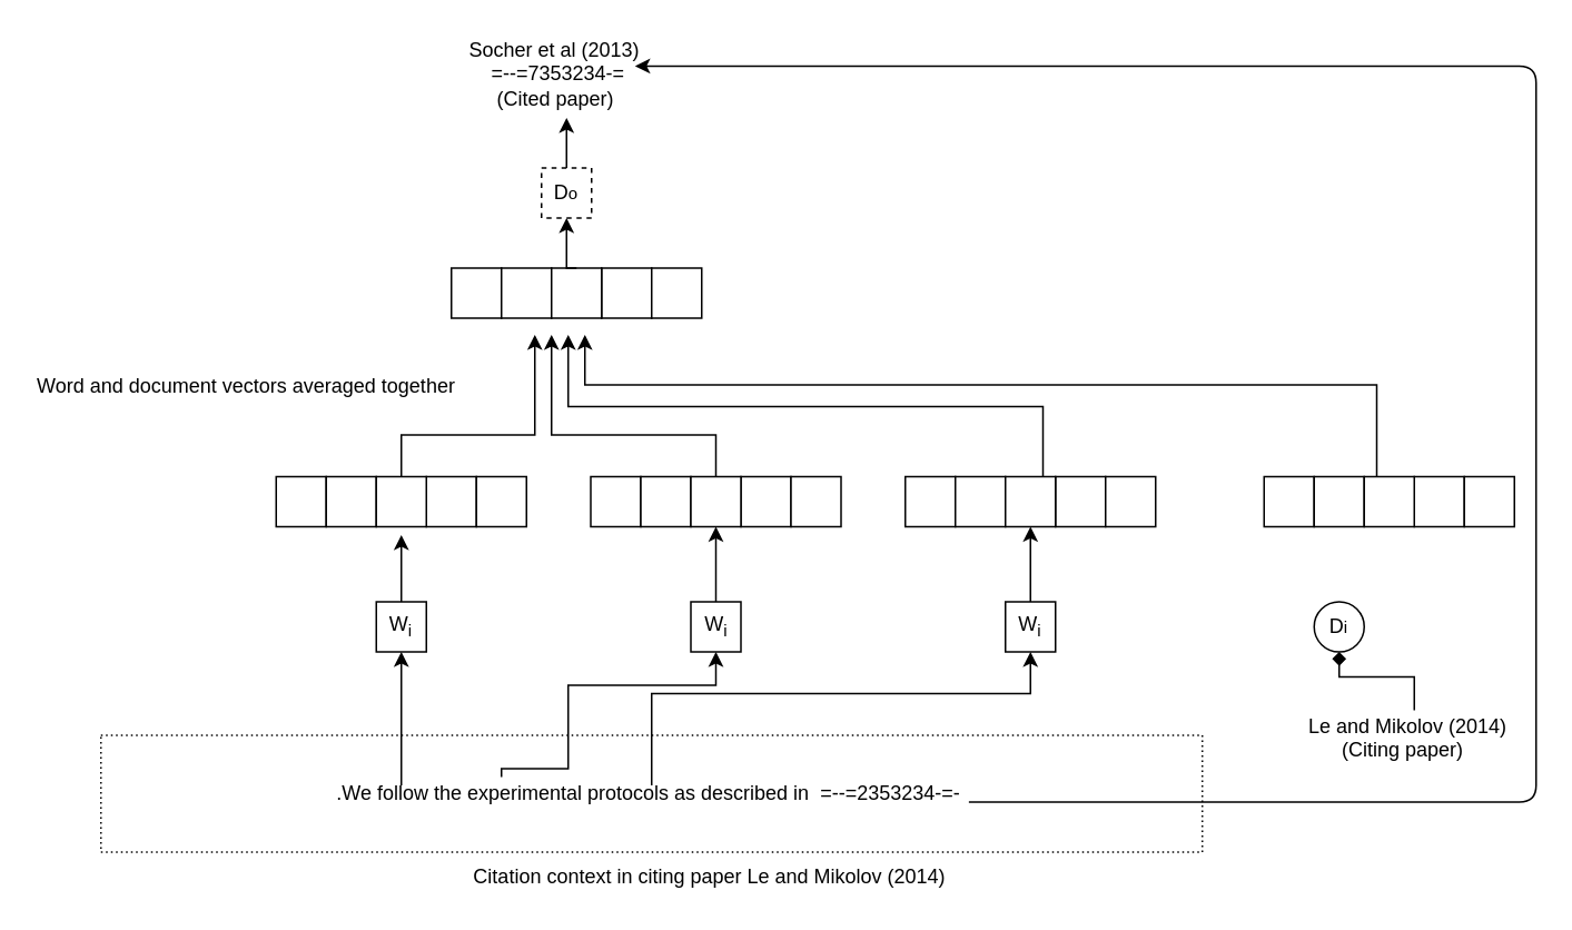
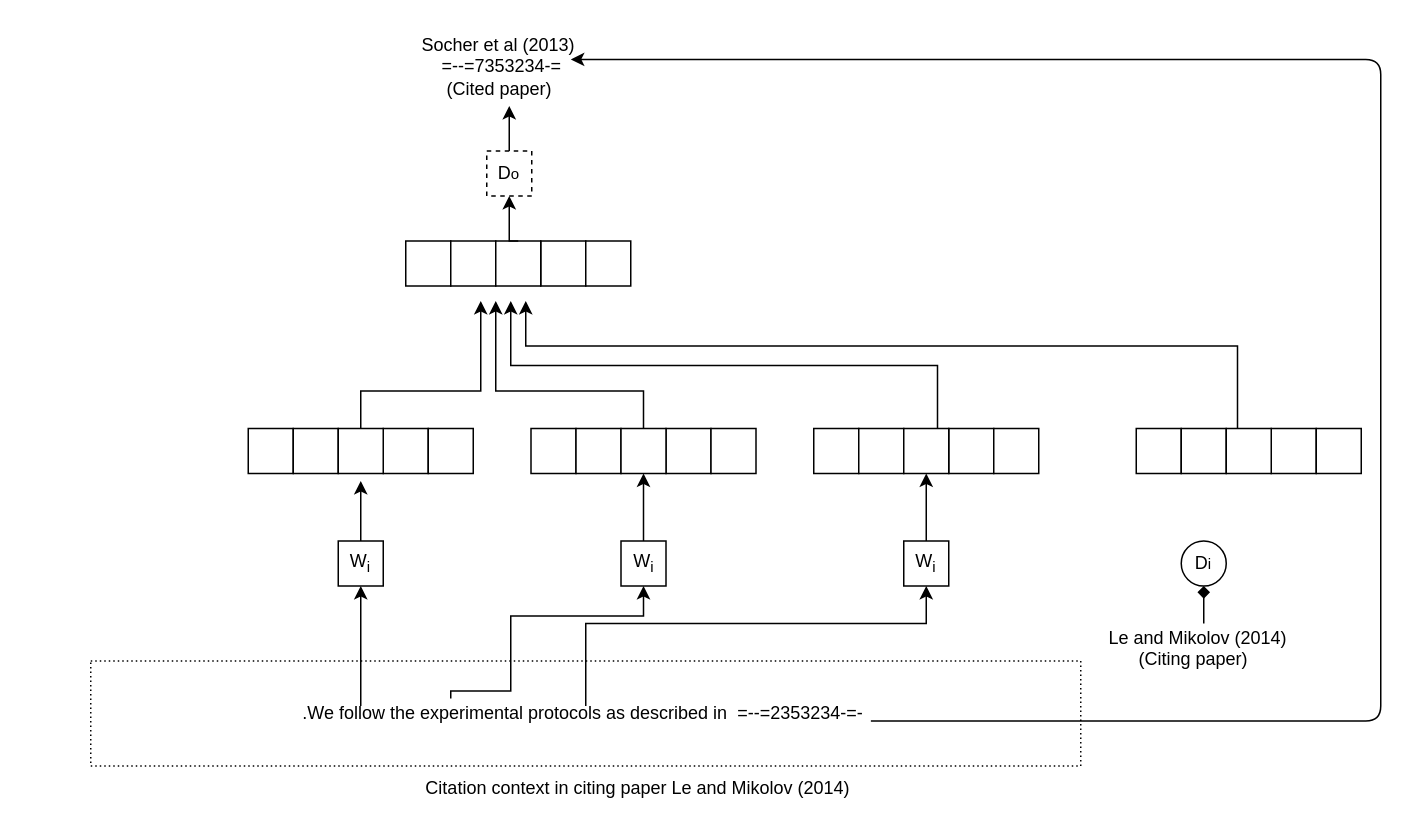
- <mxCell id="39" value="Word and document vectors averaged together" style="text;html=1;resizable=0;points=[];autosize=1;align=left;verticalAlign=top;spacingTop=-4;" vertex="1" parent="1"><mxGeometry x="20" y="221" width="270" height="20" as="geometry" /></mxCell>
- <mxCell id="34" value="Le and Mikolov (2014)&lt;br&gt;&amp;nbsp; &amp;nbsp; &amp;nbsp; (Citing paper)&lt;br&gt;" style="text;html=1;resizable=0;points=[];autosize=1;align=left;verticalAlign=top;spacingTop=-4;" vertex="1" parent="1"><mxGeometry x="782" y="425" width="130" height="30" as="geometry" /></mxCell>
+ <mxCell id="34" value="Le and Mikolov (2014)&lt;br&gt;&amp;nbsp; &amp;nbsp; &amp;nbsp; (Citing paper)&lt;br&gt;" style="text;html=1;resizable=0;points=[];autosize=1;align=left;verticalAlign=top;spacingTop=-4;" vertex="1" parent="1"><mxGeometry x="737" y="415" width="130" height="30" as="geometry" /></mxCell>
